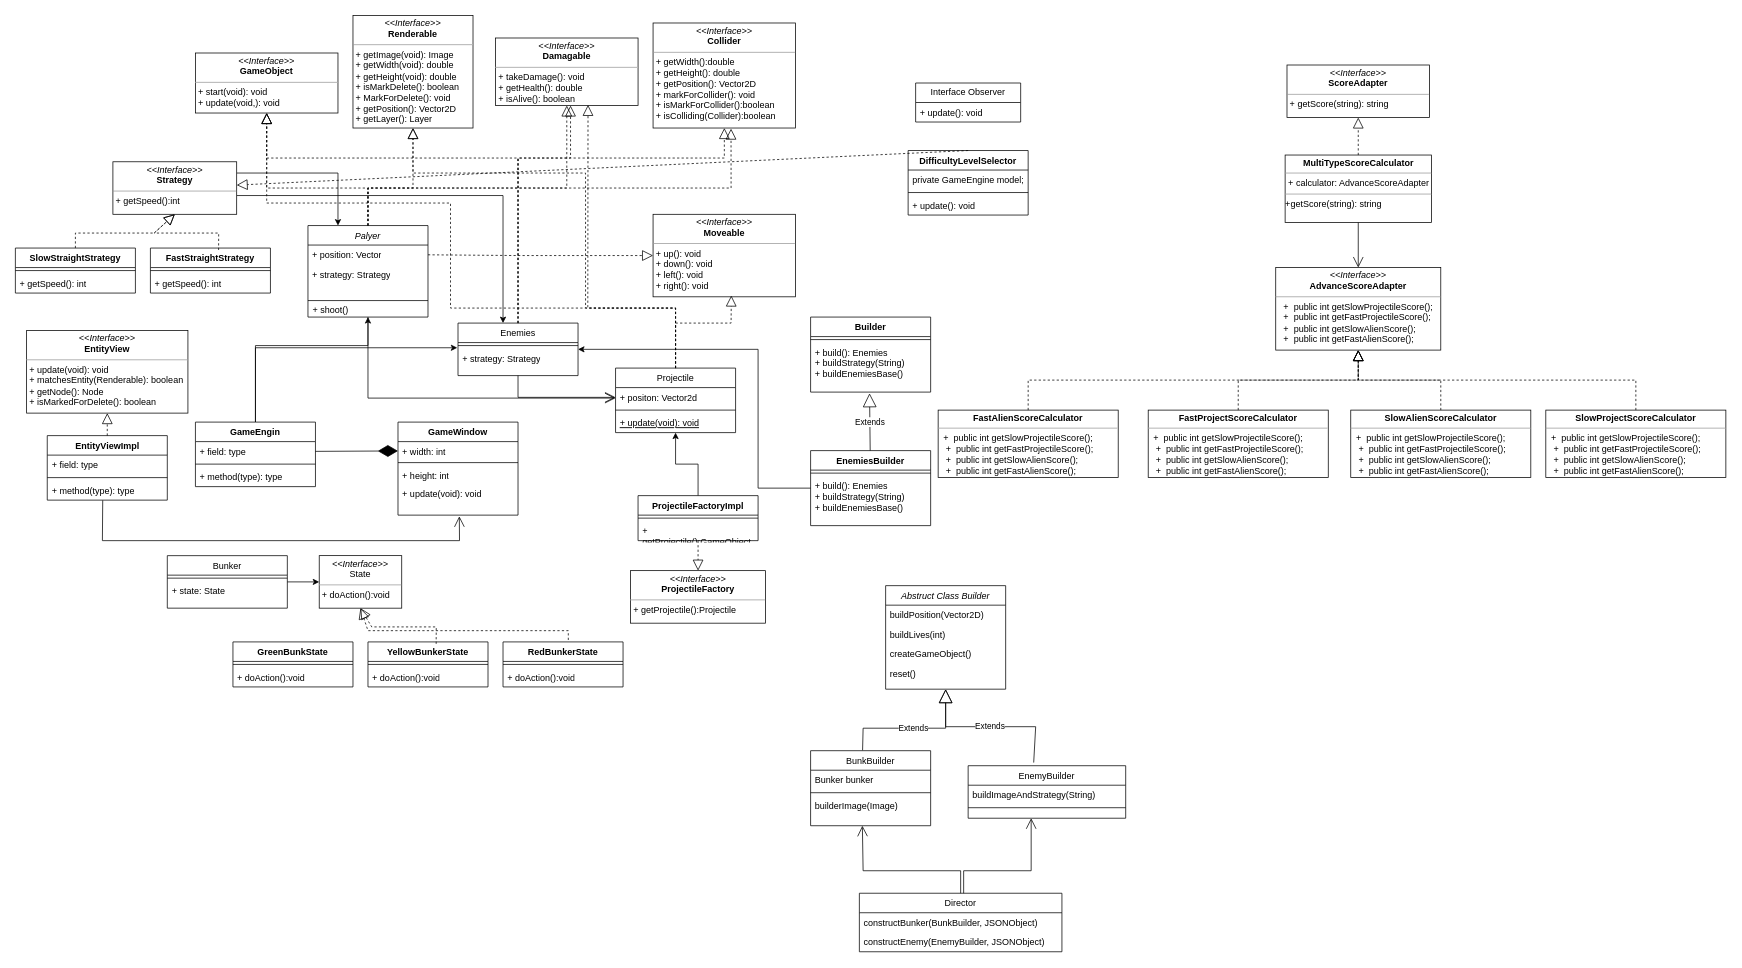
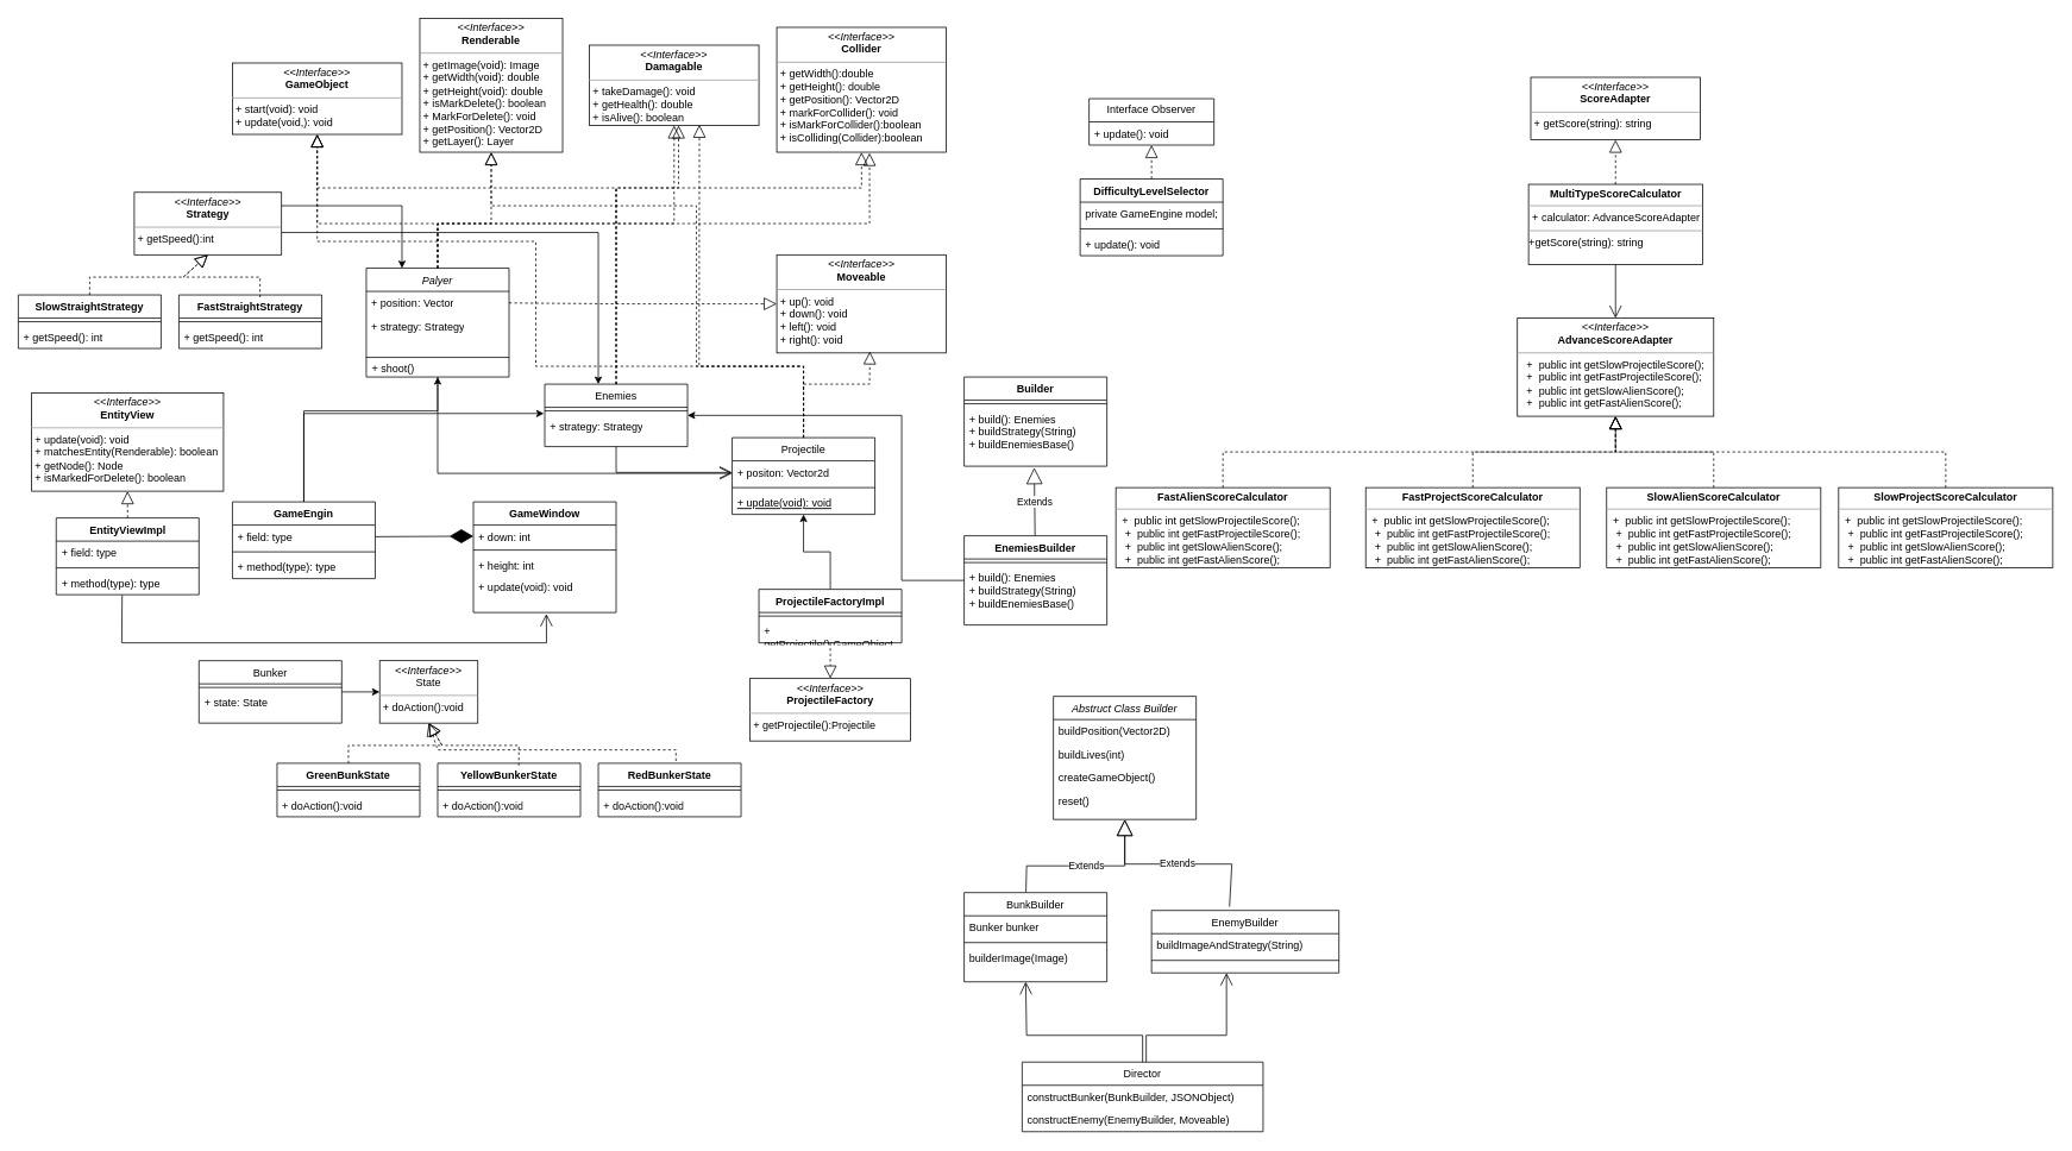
- <mxCell id="113" value="" style="endArrow=block;dashed=1;endFill=0;endSize=12;html=1;rounded=0;exitX=0.5;exitY=0;exitDx=0;exitDy=0;" edge="1" parent="1" source="109" target="25"><mxGeometry width="160" relative="1" as="geometry"><mxPoint x="1206" y="270" as="sourcePoint" /><mxPoint x="1366" y="270" as="targetPoint" /></mxGeometry></mxCell>
+ <mxCell id="113" value="" style="endArrow=block;dashed=1;endFill=0;endSize=12;html=1;rounded=0;exitX=0.5;exitY=0;exitDx=0;exitDy=0;" edge="1" parent="1" source="109" target="107"><mxGeometry width="160" relative="1" as="geometry"><mxPoint x="1206" y="270" as="sourcePoint" /><mxPoint x="1366" y="270" as="targetPoint" /></mxGeometry></mxCell>
- <mxCell id="48" value="+ width: int&lt;br&gt;" style="text;strokeColor=none;fillColor=none;align=left;verticalAlign=top;spacingLeft=4;spacingRight=4;overflow=hidden;rotatable=0;points=[[0,0.5],[1,0.5]];portConstraint=eastwest;whiteSpace=wrap;html=1;" parent="47" vertex="1"><mxGeometry y="26" width="160" height="24" as="geometry" /></mxCell>
+ <mxCell id="48" value="+ down: int&lt;br&gt;" style="text;strokeColor=none;fillColor=none;align=left;verticalAlign=top;spacingLeft=4;spacingRight=4;overflow=hidden;rotatable=0;points=[[0,0.5],[1,0.5]];portConstraint=eastwest;whiteSpace=wrap;html=1;" parent="47" vertex="1"><mxGeometry y="26" width="160" height="24" as="geometry" /></mxCell>
+ <mxCell id="73" value="" style="endArrow=block;dashed=1;endFill=0;endSize=12;html=1;rounded=0;exitX=0.5;exitY=0;exitDx=0;exitDy=0;entryX=0.5;entryY=1;entryDx=0;entryDy=0;" parent="1" source="70" target="69" edge="1"><mxGeometry width="160" relative="1" as="geometry"><mxPoint x="790" y="835" as="sourcePoint" /><mxPoint x="655" y="685" as="targetPoint" /><Array as="points"><mxPoint x="390" y="835" /><mxPoint x="495" y="835" /></Array></mxGeometry></mxCell>
- <mxCell id="130" value="constructEnemy(EnemyBuilder, JSONObject)" style="text;strokeColor=none;fillColor=none;align=left;verticalAlign=top;spacingLeft=4;spacingRight=4;overflow=hidden;rotatable=0;points=[[0,0.5],[1,0.5]];portConstraint=eastwest;whiteSpace=wrap;html=1;" vertex="1" parent="128"><mxGeometry y="52" width="270" height="26" as="geometry" /></mxCell>
+ <mxCell id="130" value="constructEnemy(EnemyBuilder, Moveable)" style="text;strokeColor=none;fillColor=none;align=left;verticalAlign=top;spacingLeft=4;spacingRight=4;overflow=hidden;rotatable=0;points=[[0,0.5],[1,0.5]];portConstraint=eastwest;whiteSpace=wrap;html=1;" vertex="1" parent="128"><mxGeometry y="52" width="270" height="26" as="geometry" /></mxCell>
